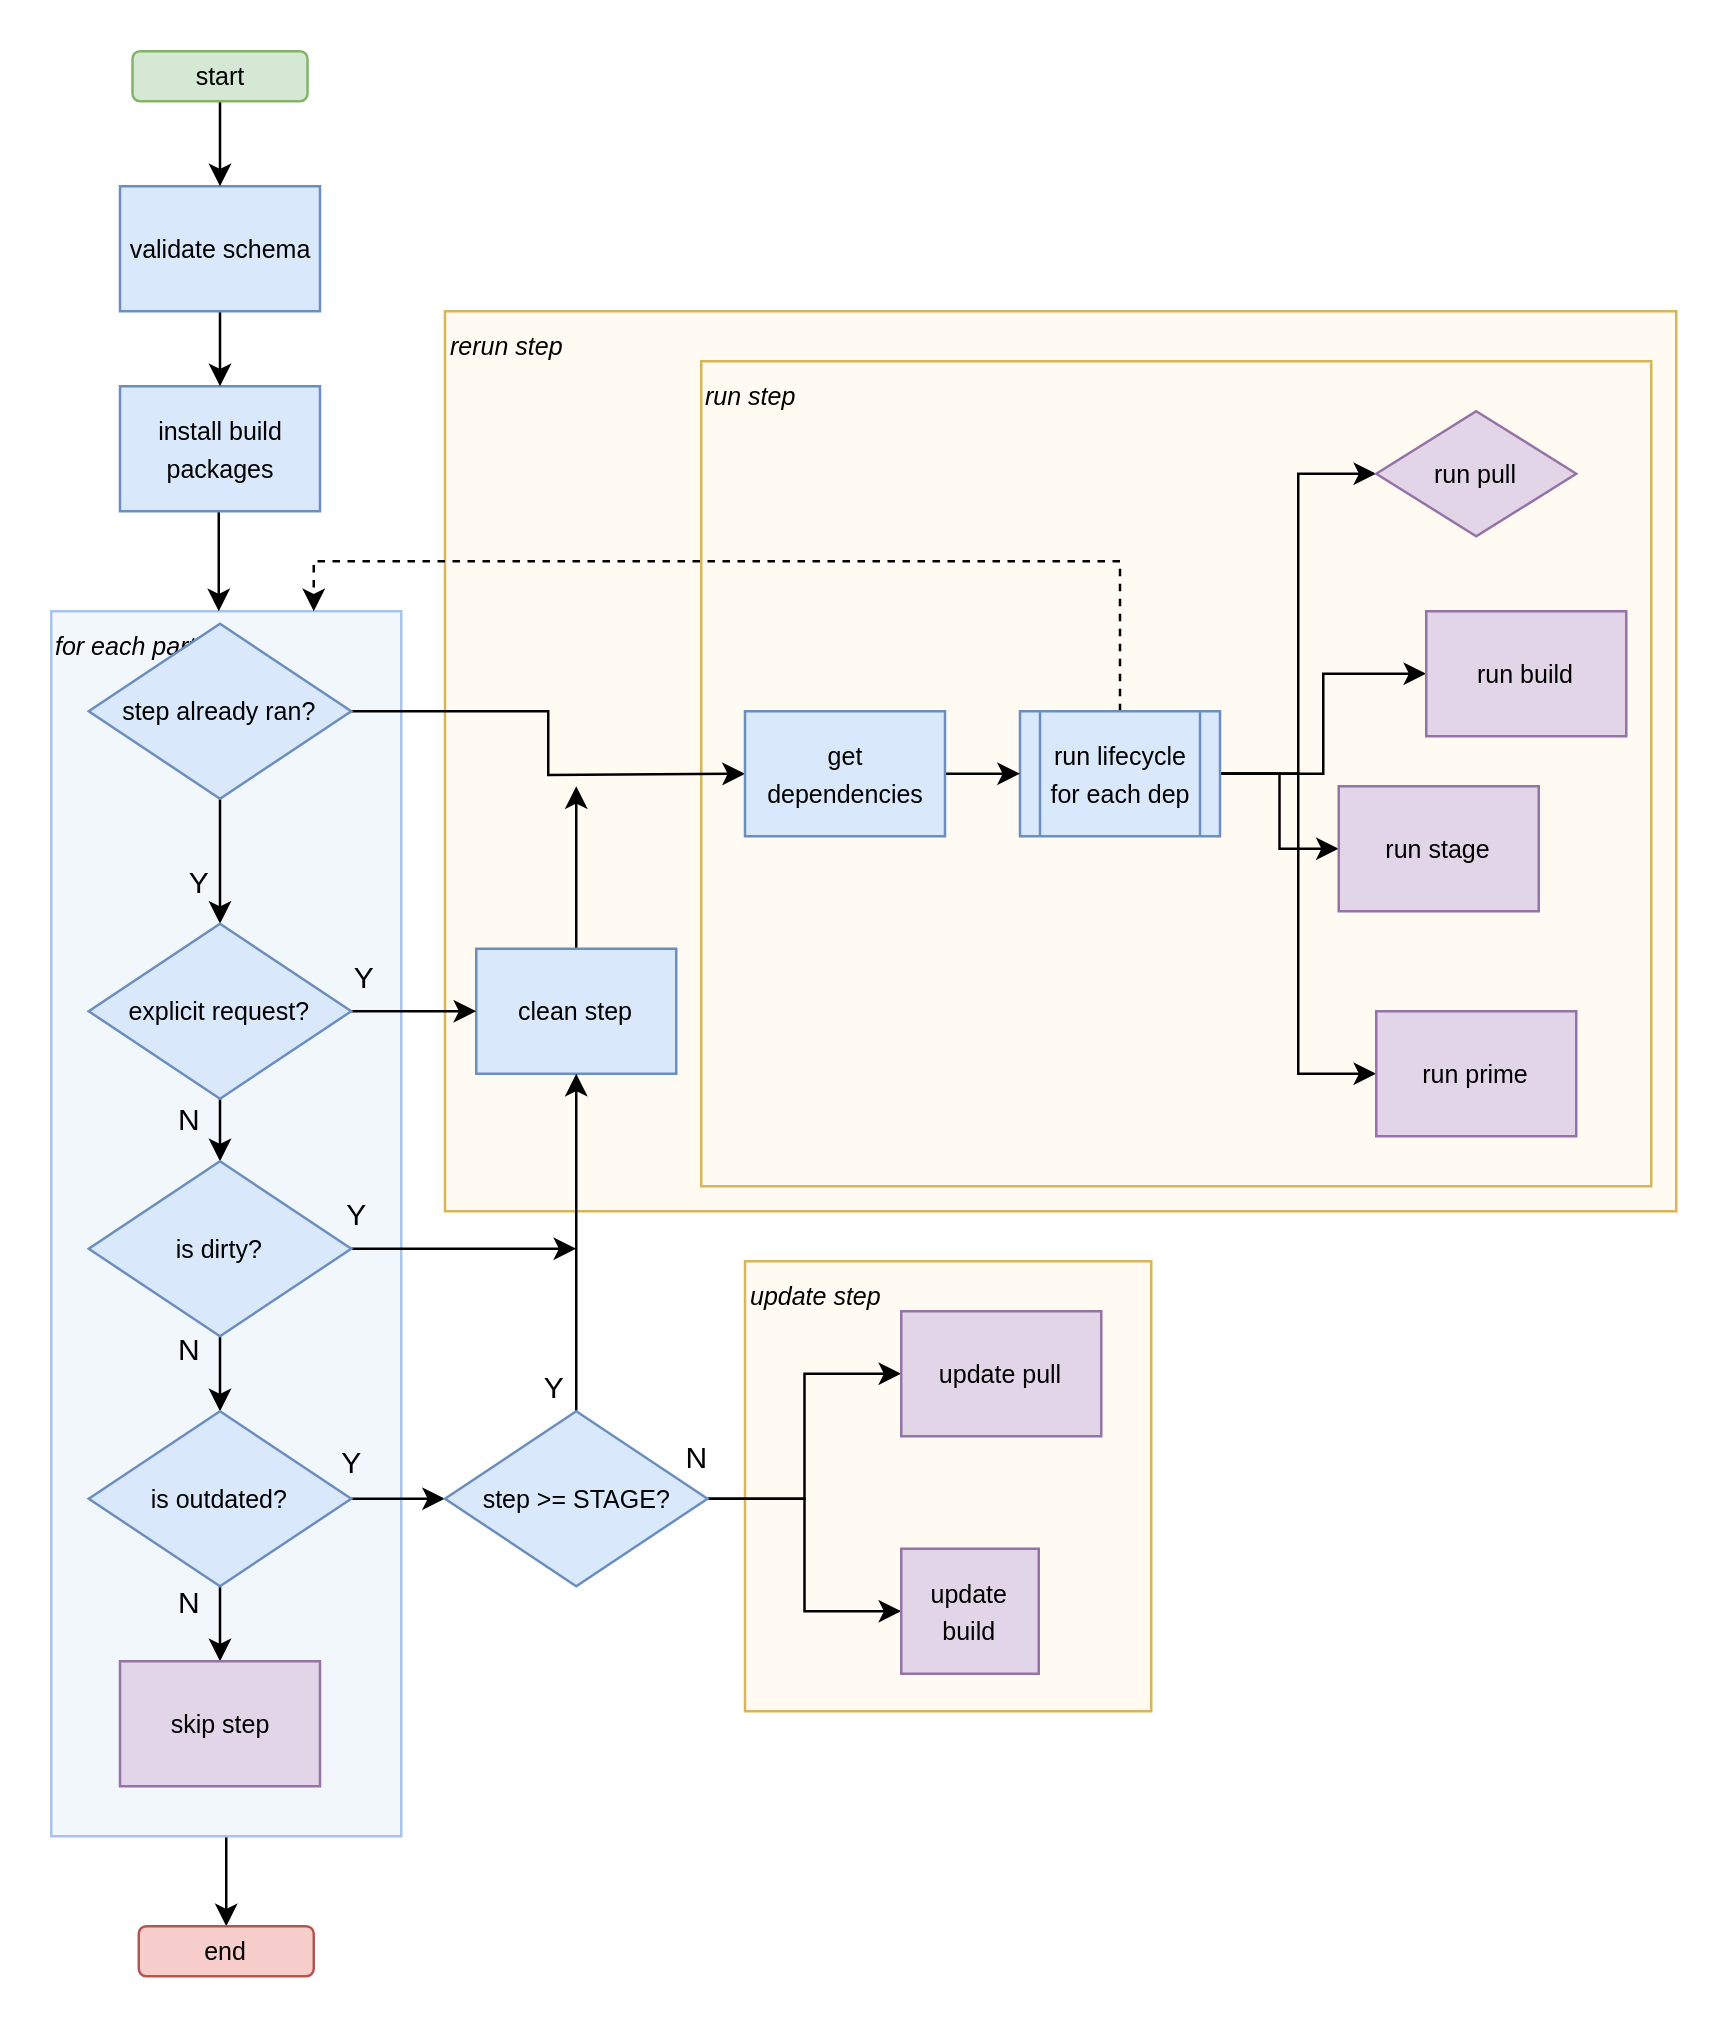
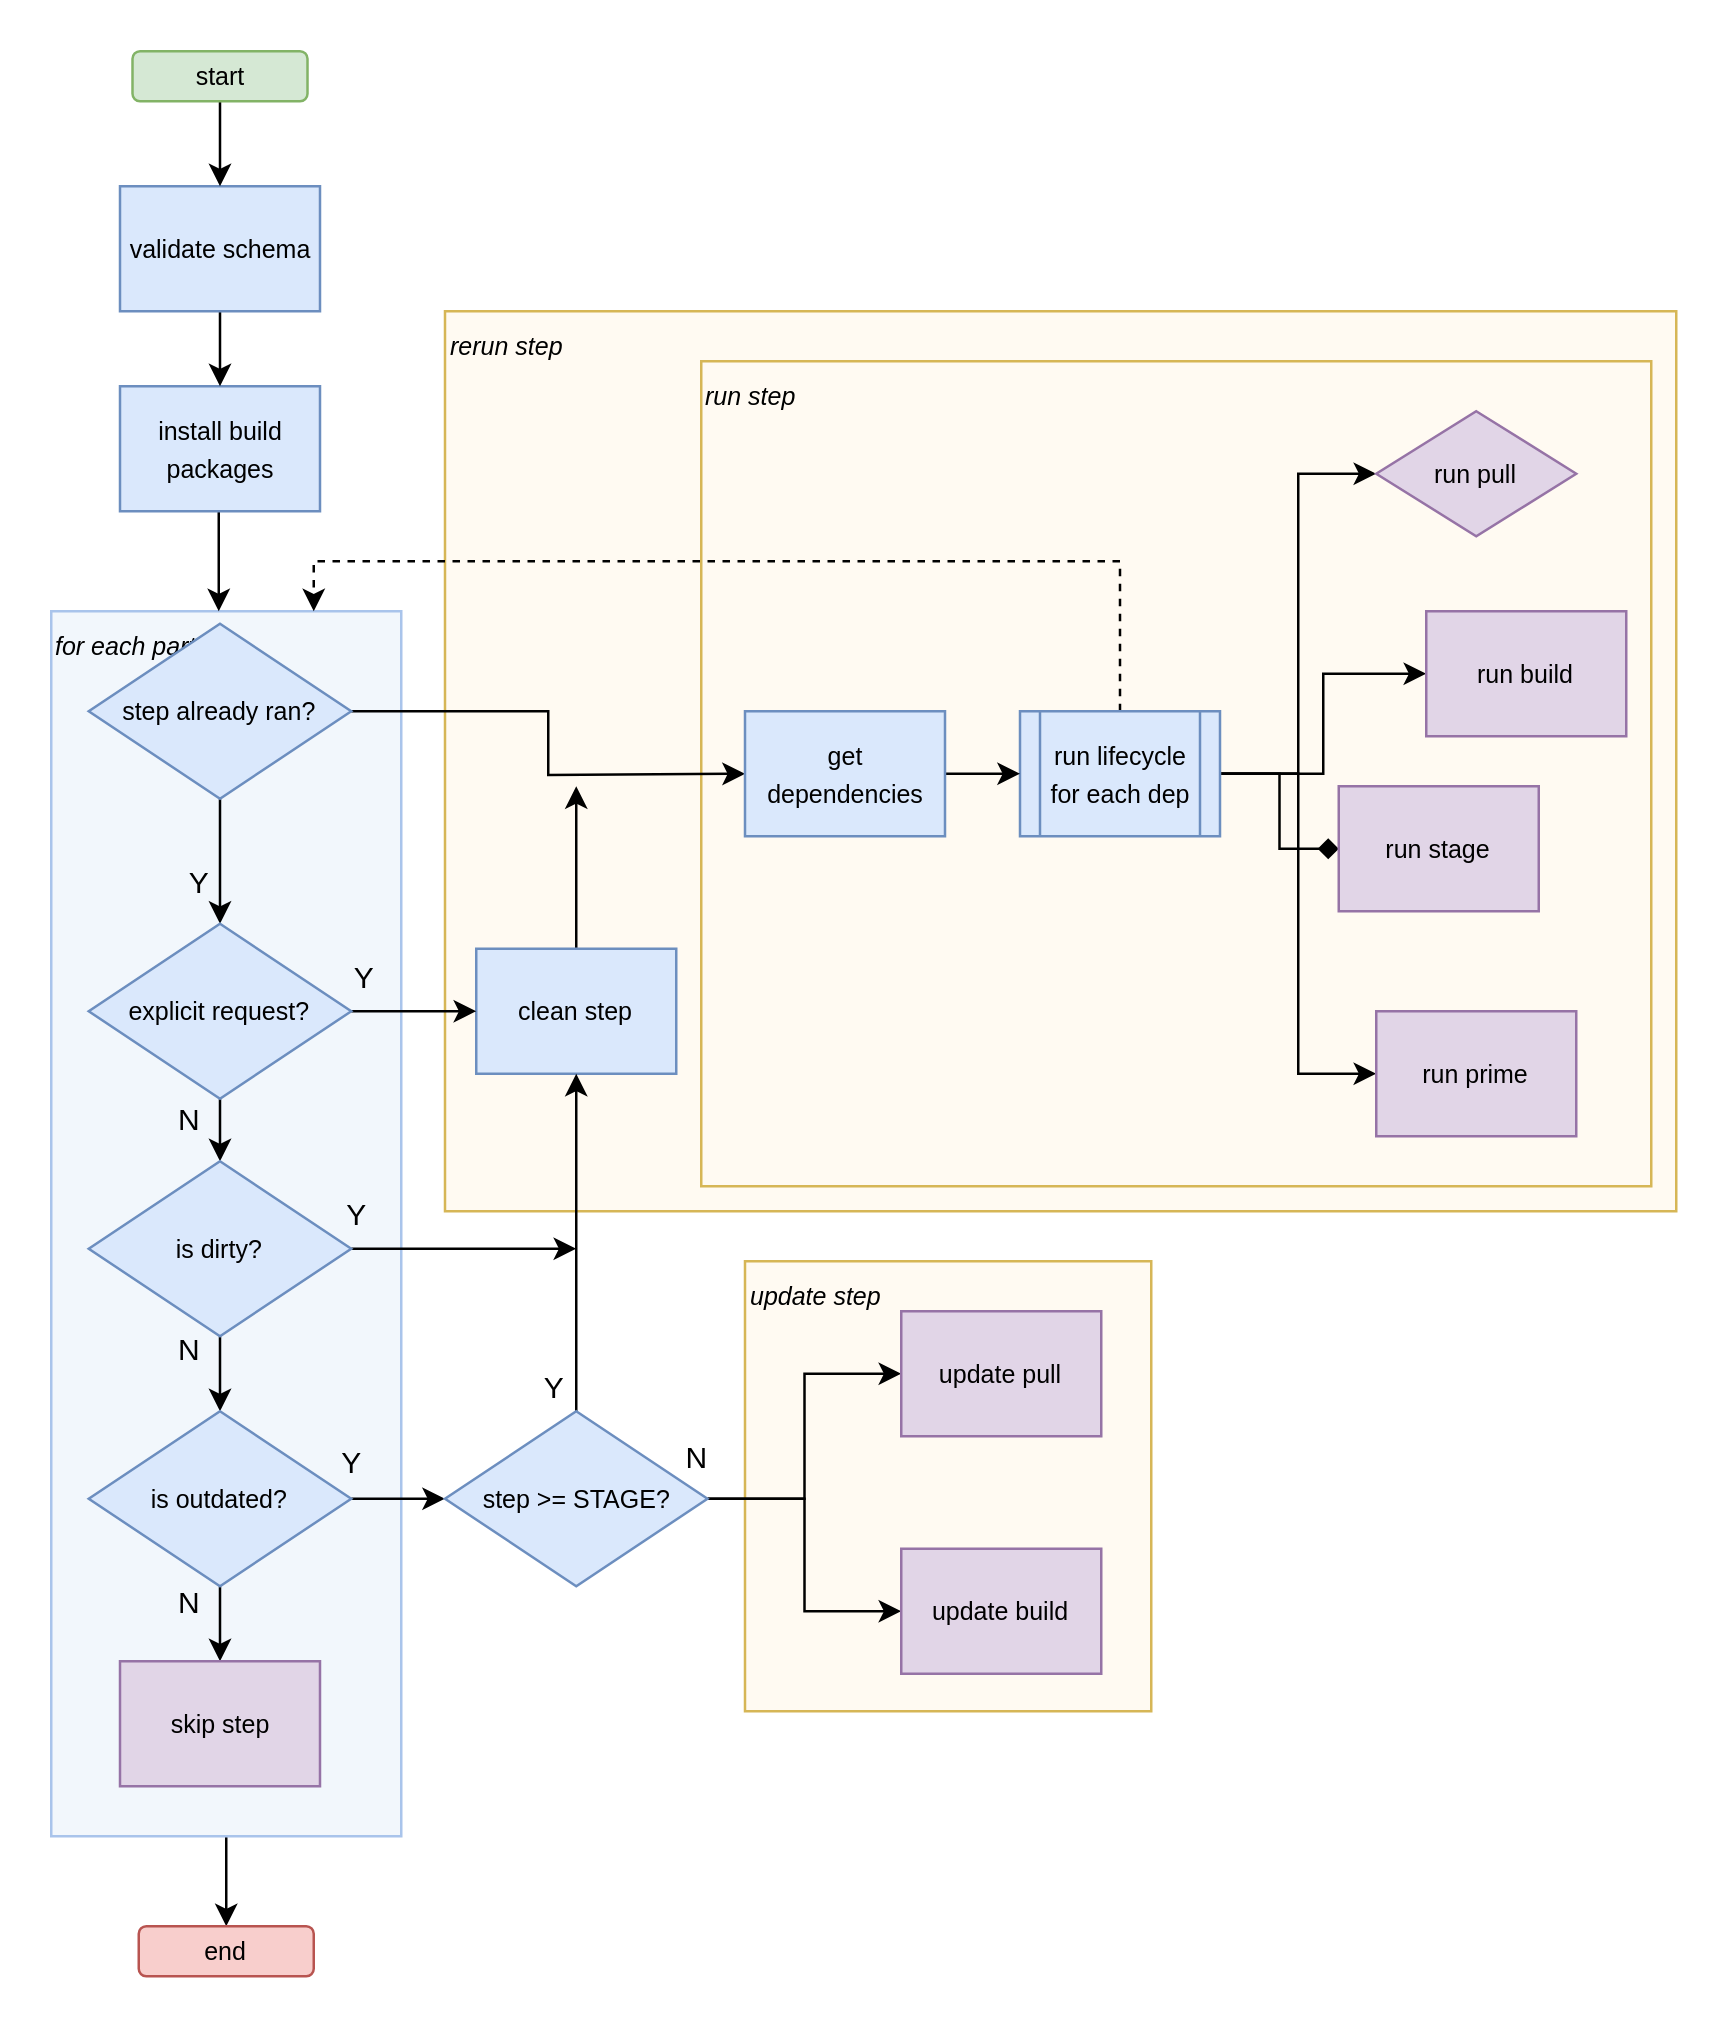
- <mxCell id="15" style="edgeStyle=orthogonalEdgeStyle;rounded=0;orthogonalLoop=1;jettySize=auto;html=1;" parent="1" source="17" target="38" edge="1"><mxGeometry relative="1" as="geometry" /></mxCell>
+ <mxCell id="15" style="edgeStyle=orthogonalEdgeStyle;rounded=0;orthogonalLoop=1;jettySize=auto;html=1;endArrow=diamond;" parent="1" source="17" target="38" edge="1"><mxGeometry relative="1" as="geometry" /></mxCell>
- <mxCell id="35" value="&lt;font style=&quot;font-size: 10px&quot;&gt;update build&lt;/font&gt;" style="rounded=0;whiteSpace=wrap;html=1;fillColor=#e1d5e7;strokeColor=#9673a6;" parent="1" vertex="1"><mxGeometry x="360" y="619" width="55" height="50" as="geometry" /></mxCell>
+ <mxCell id="35" value="&lt;font style=&quot;font-size: 10px&quot;&gt;update build&lt;/font&gt;" style="rounded=0;whiteSpace=wrap;html=1;fillColor=#e1d5e7;strokeColor=#9673a6;" parent="1" vertex="1"><mxGeometry x="360" y="619" width="80" height="50" as="geometry" /></mxCell>
